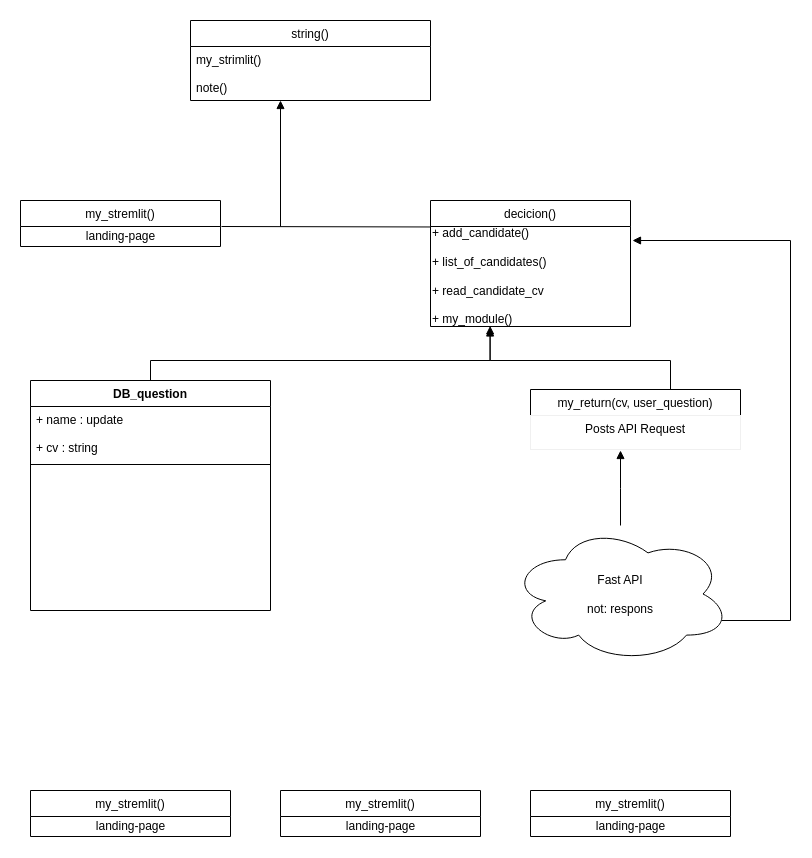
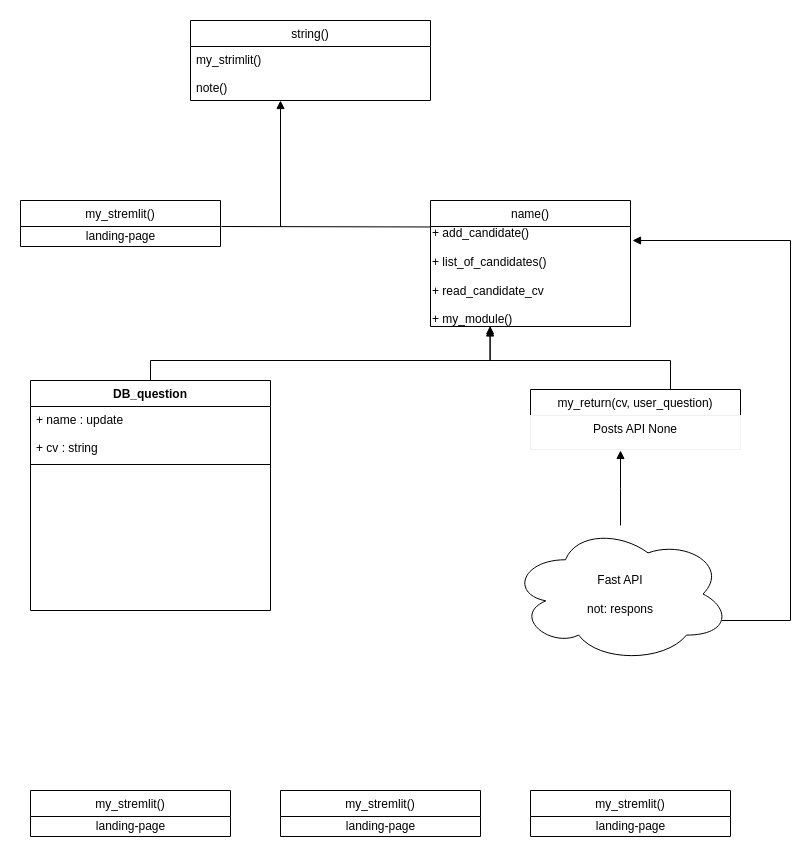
- <mxCell id="17" value="decicion()" style="swimlane;fontStyle=0;childLayout=stackLayout;horizontal=1;startSize=26;fillColor=none;horizontalStack=0;resizeParent=1;resizeParentMax=0;resizeLast=0;collapsible=1;marginBottom=0;" vertex="1" parent="1"><mxGeometry x="430" y="200" width="200" height="126" as="geometry" /></mxCell>
+ <mxCell id="17" value="name()" style="swimlane;fontStyle=0;childLayout=stackLayout;horizontal=1;startSize=26;fillColor=none;horizontalStack=0;resizeParent=1;resizeParentMax=0;resizeLast=0;collapsible=1;marginBottom=0;" vertex="1" parent="1"><mxGeometry x="430" y="200" width="200" height="126" as="geometry" /></mxCell>
- <mxCell id="11" value="Posts API Request" style="text;fillColor=none;align=center;verticalAlign=top;spacingLeft=4;spacingRight=4;overflow=hidden;rotatable=0;points=[[0,0.5],[1,0.5]];portConstraint=eastwest;strokeColor=#f0f0f0;" parent="10" vertex="1"><mxGeometry y="26" width="210" height="34" as="geometry" /></mxCell>
+ <mxCell id="11" value="Posts API None" style="text;fillColor=none;align=center;verticalAlign=top;spacingLeft=4;spacingRight=4;overflow=hidden;rotatable=0;points=[[0,0.5],[1,0.5]];portConstraint=eastwest;strokeColor=#f0f0f0;" parent="10" vertex="1"><mxGeometry y="26" width="210" height="34" as="geometry" /></mxCell>
